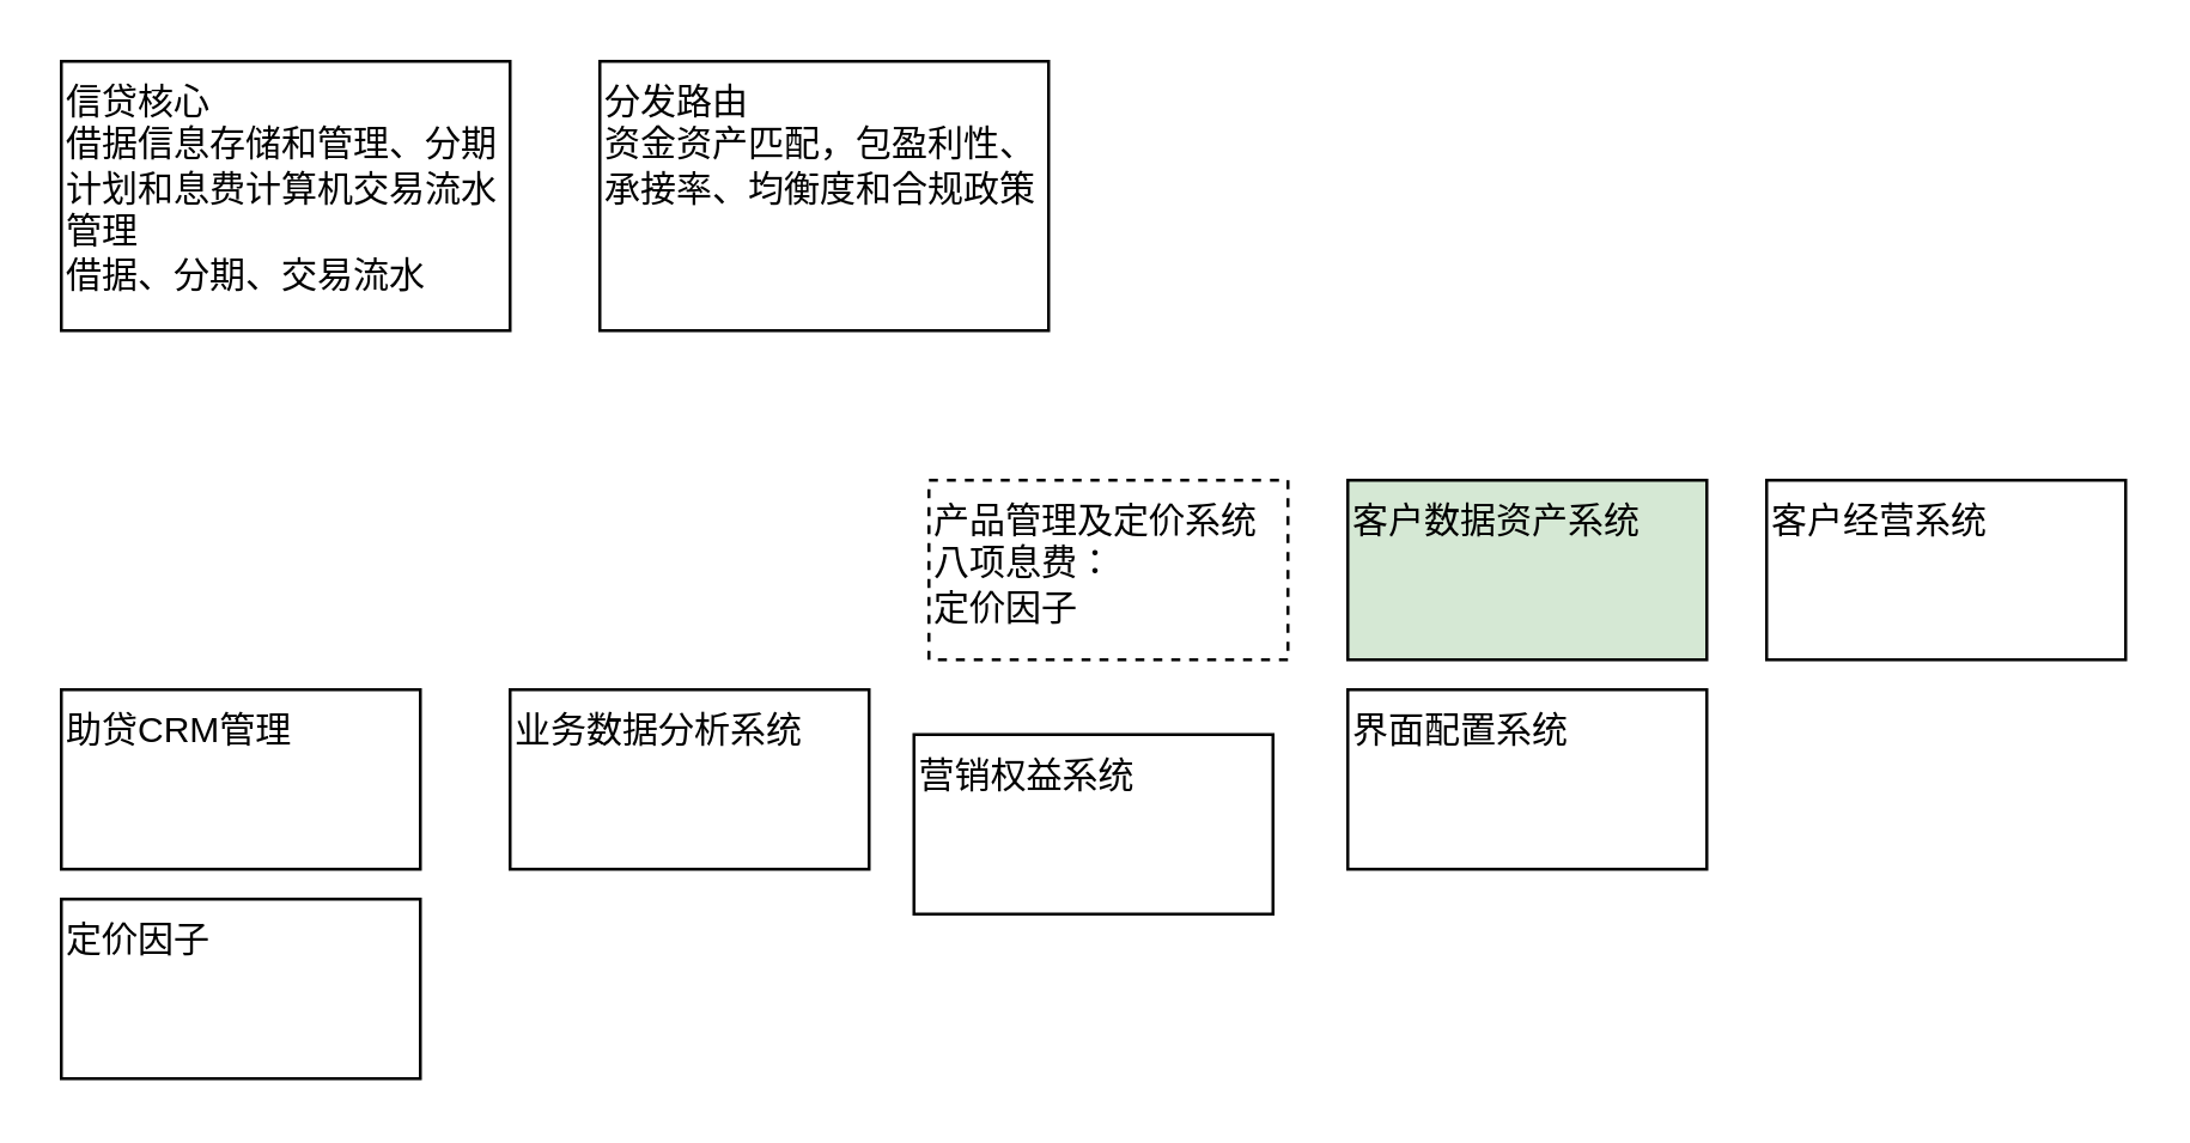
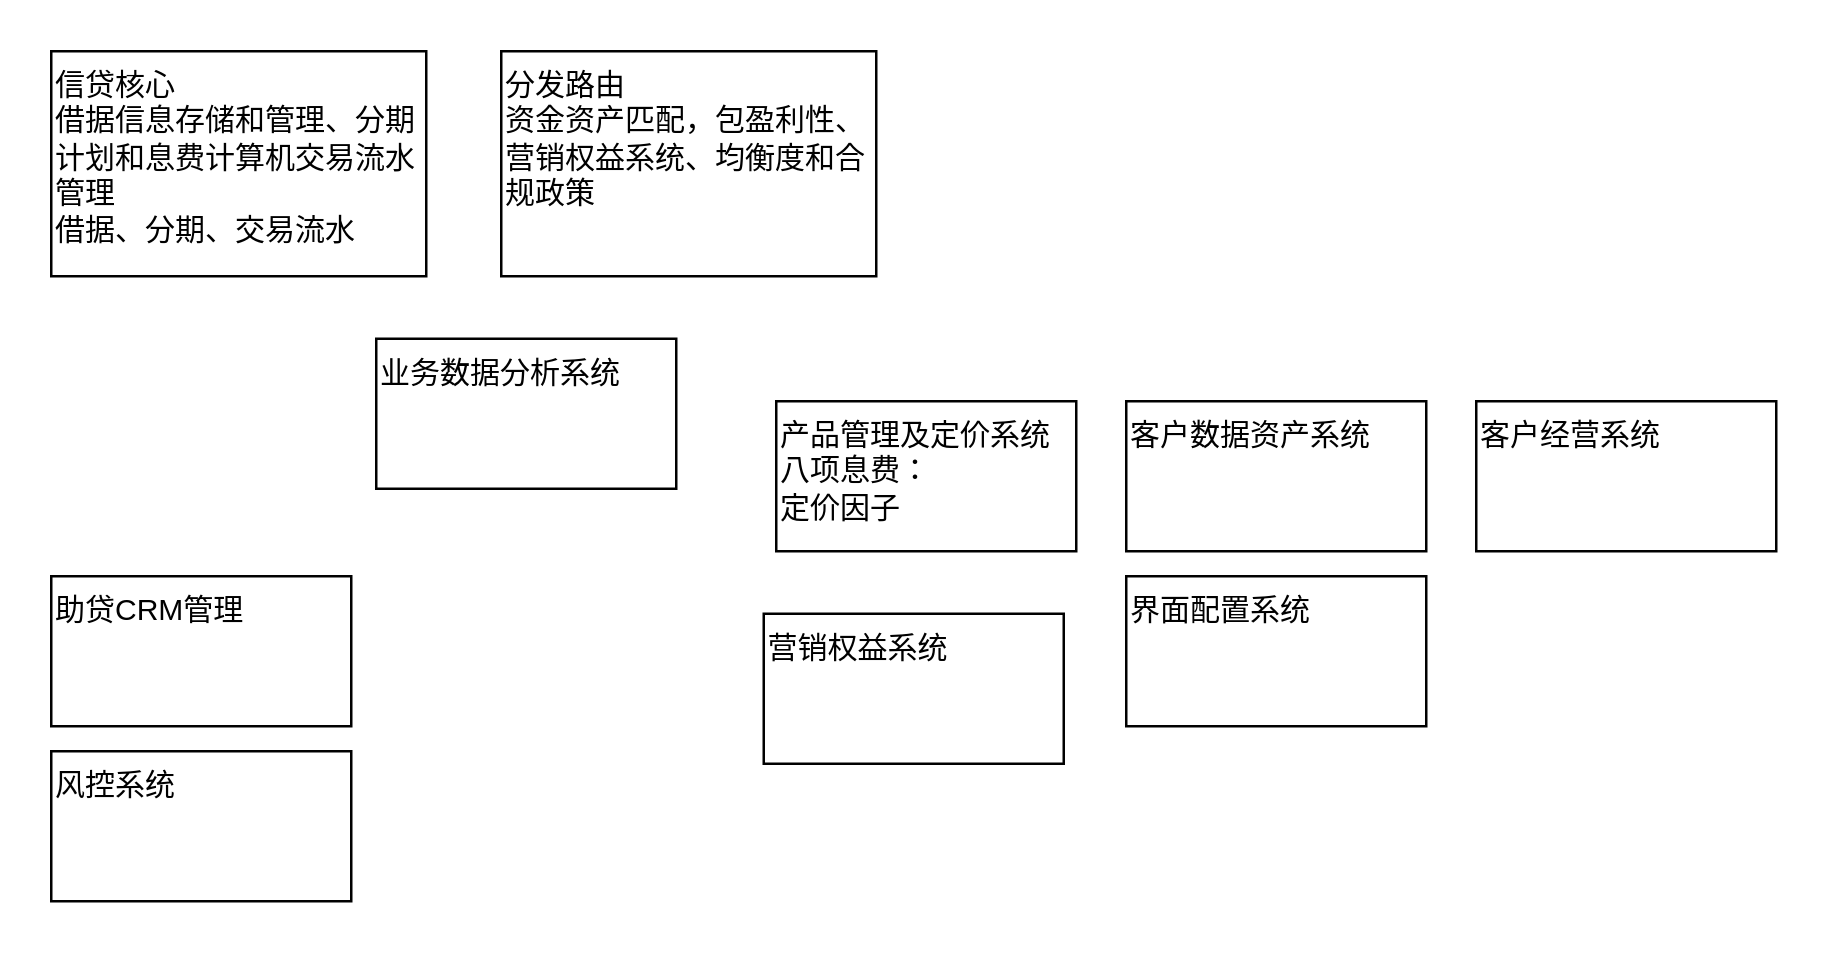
- <mxCell id="3" value="分发路由&lt;br&gt;资金资产匹配，包盈利性、承接率、均衡度和合规政策" style="rounded=0;whiteSpace=wrap;html=1;verticalAlign=top;align=left;" vertex="1" parent="1"><mxGeometry x="200" y="20" width="150" height="90" as="geometry" /></mxCell>
+ <mxCell id="3" value="分发路由&lt;br&gt;资金资产匹配，包盈利性、营销权益系统、均衡度和合规政策" style="rounded=0;whiteSpace=wrap;html=1;verticalAlign=top;align=left;" vertex="1" parent="1"><mxGeometry x="200" y="20" width="150" height="90" as="geometry" /></mxCell>
- <mxCell id="4" value="产品管理及定价系统&lt;br&gt;八项息费：&lt;br&gt;定价因子" style="rounded=0;whiteSpace=wrap;html=1;verticalAlign=top;align=left;dashed=1;" vertex="1" parent="1"><mxGeometry x="310" y="160" width="120" height="60" as="geometry" /></mxCell>
+ <mxCell id="4" value="产品管理及定价系统&lt;br&gt;八项息费：&lt;br&gt;定价因子" style="rounded=0;whiteSpace=wrap;html=1;verticalAlign=top;align=left;" vertex="1" parent="1"><mxGeometry x="310" y="160" width="120" height="60" as="geometry" /></mxCell>
- <mxCell id="6" value="客户数据资产系统" style="rounded=0;whiteSpace=wrap;html=1;verticalAlign=top;align=left;fillColor=#d5e8d4;" vertex="1" parent="1"><mxGeometry x="450" y="160" width="120" height="60" as="geometry" /></mxCell>
+ <mxCell id="6" value="客户数据资产系统" style="rounded=0;whiteSpace=wrap;html=1;verticalAlign=top;align=left;" vertex="1" parent="1"><mxGeometry x="450" y="160" width="120" height="60" as="geometry" /></mxCell>
- <mxCell id="7" value="业务数据分析系统" style="rounded=0;whiteSpace=wrap;html=1;verticalAlign=top;align=left;" vertex="1" parent="1"><mxGeometry x="170" y="230" width="120" height="60" as="geometry" /></mxCell>
+ <mxCell id="7" value="业务数据分析系统" style="rounded=0;whiteSpace=wrap;html=1;verticalAlign=top;align=left;" vertex="1" parent="1"><mxGeometry x="150" y="135" width="120" height="60" as="geometry" /></mxCell>
- <mxCell id="11" value="定价因子" style="rounded=0;whiteSpace=wrap;html=1;verticalAlign=top;align=left;" vertex="1" parent="1"><mxGeometry x="20" y="300" width="120" height="60" as="geometry" /></mxCell>
+ <mxCell id="11" value="风控系统" style="rounded=0;whiteSpace=wrap;html=1;verticalAlign=top;align=left;" vertex="1" parent="1"><mxGeometry x="20" y="300" width="120" height="60" as="geometry" /></mxCell>
